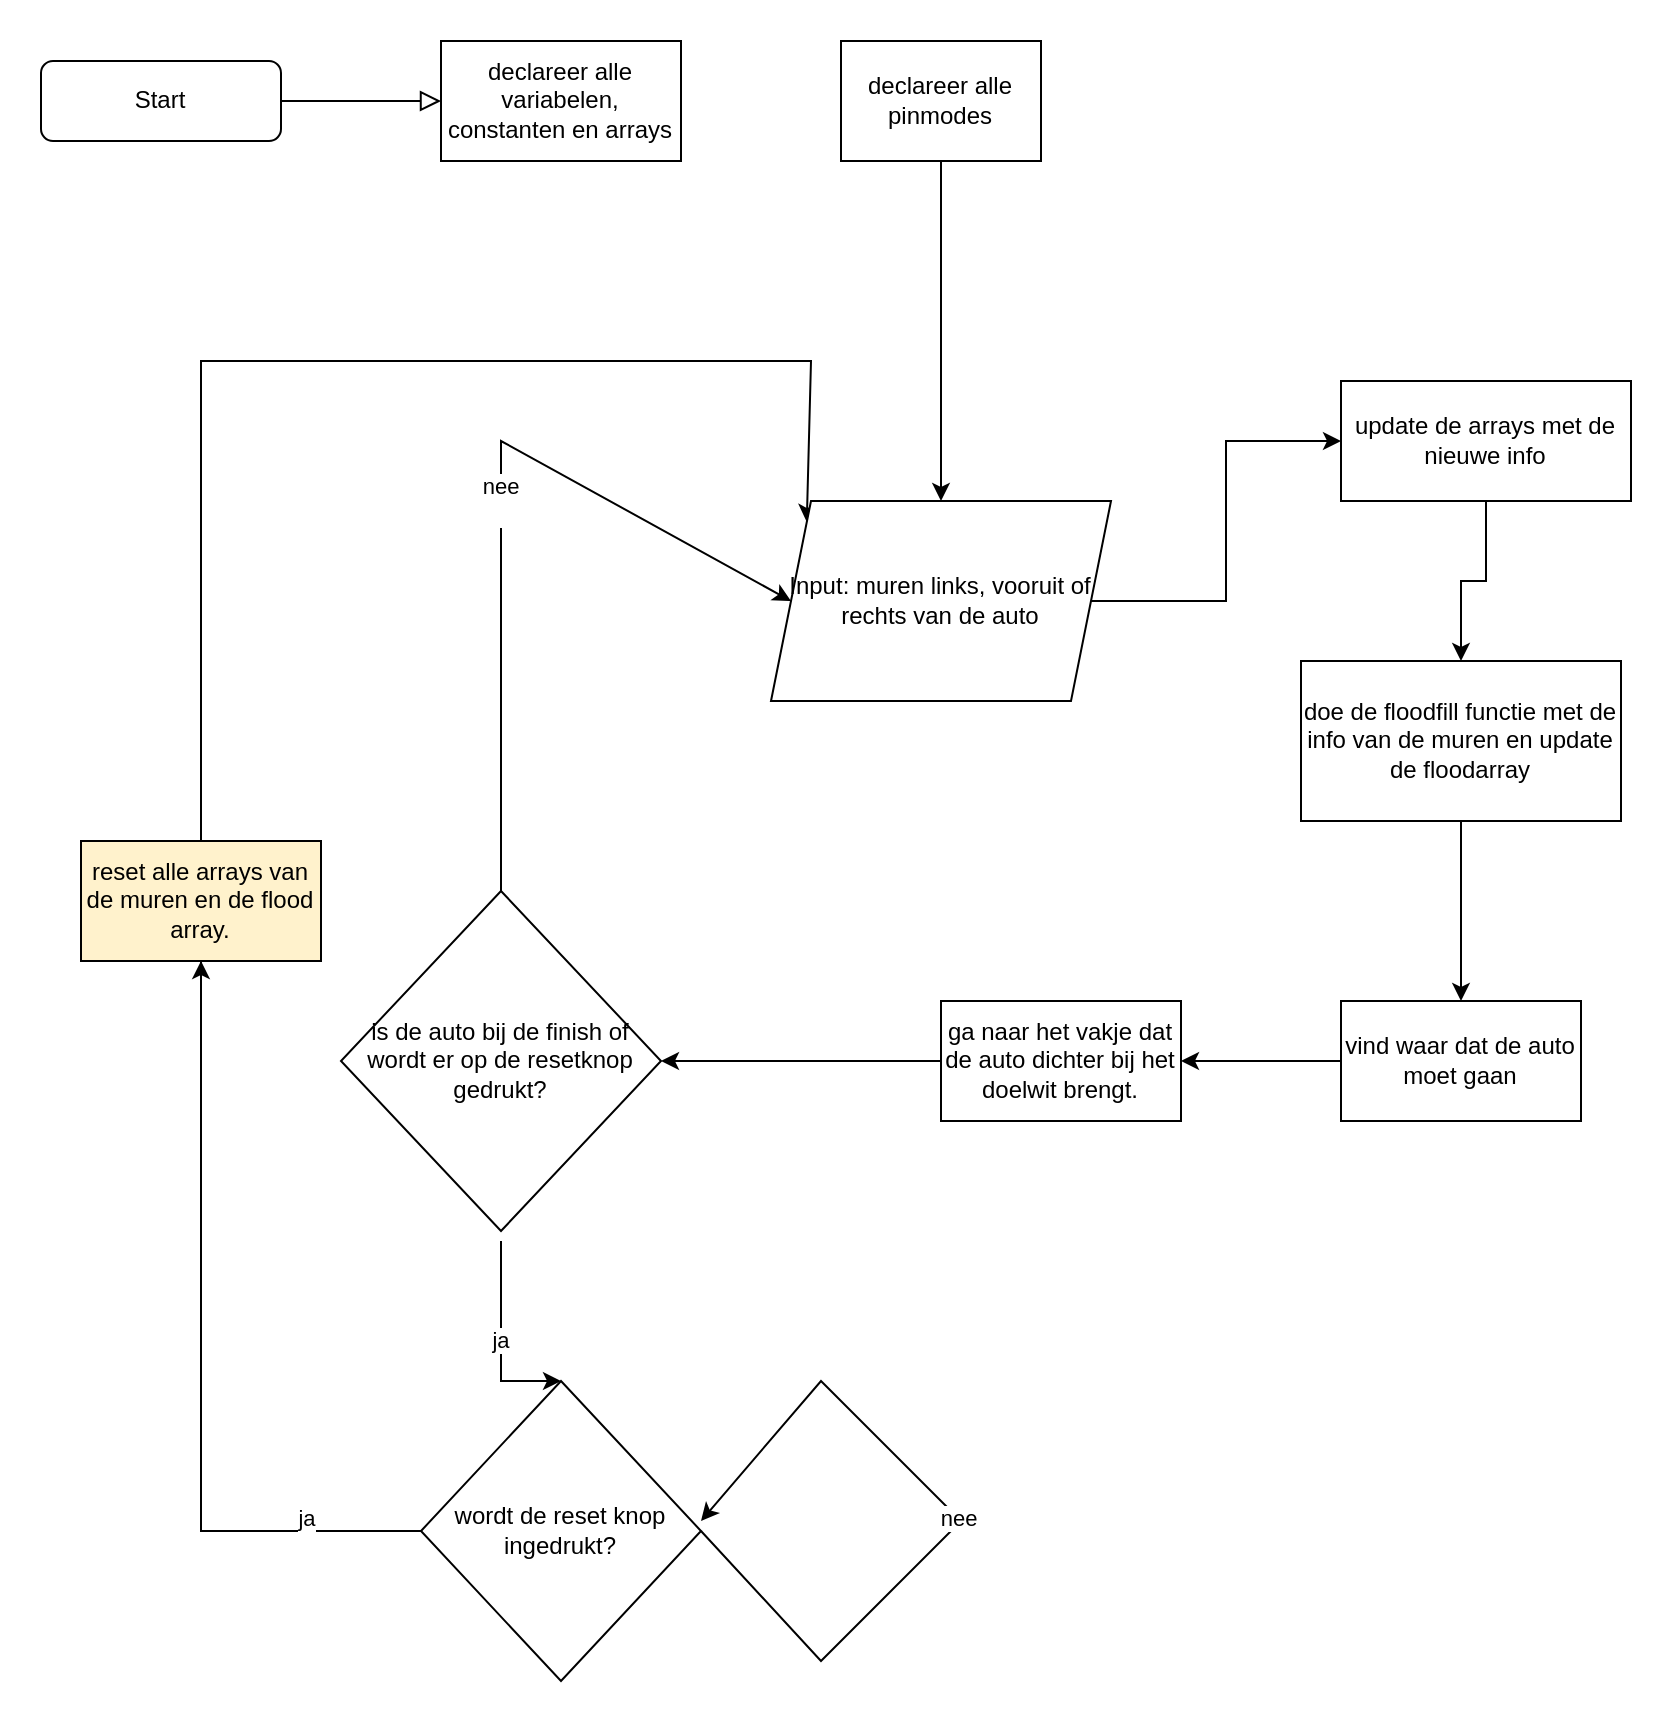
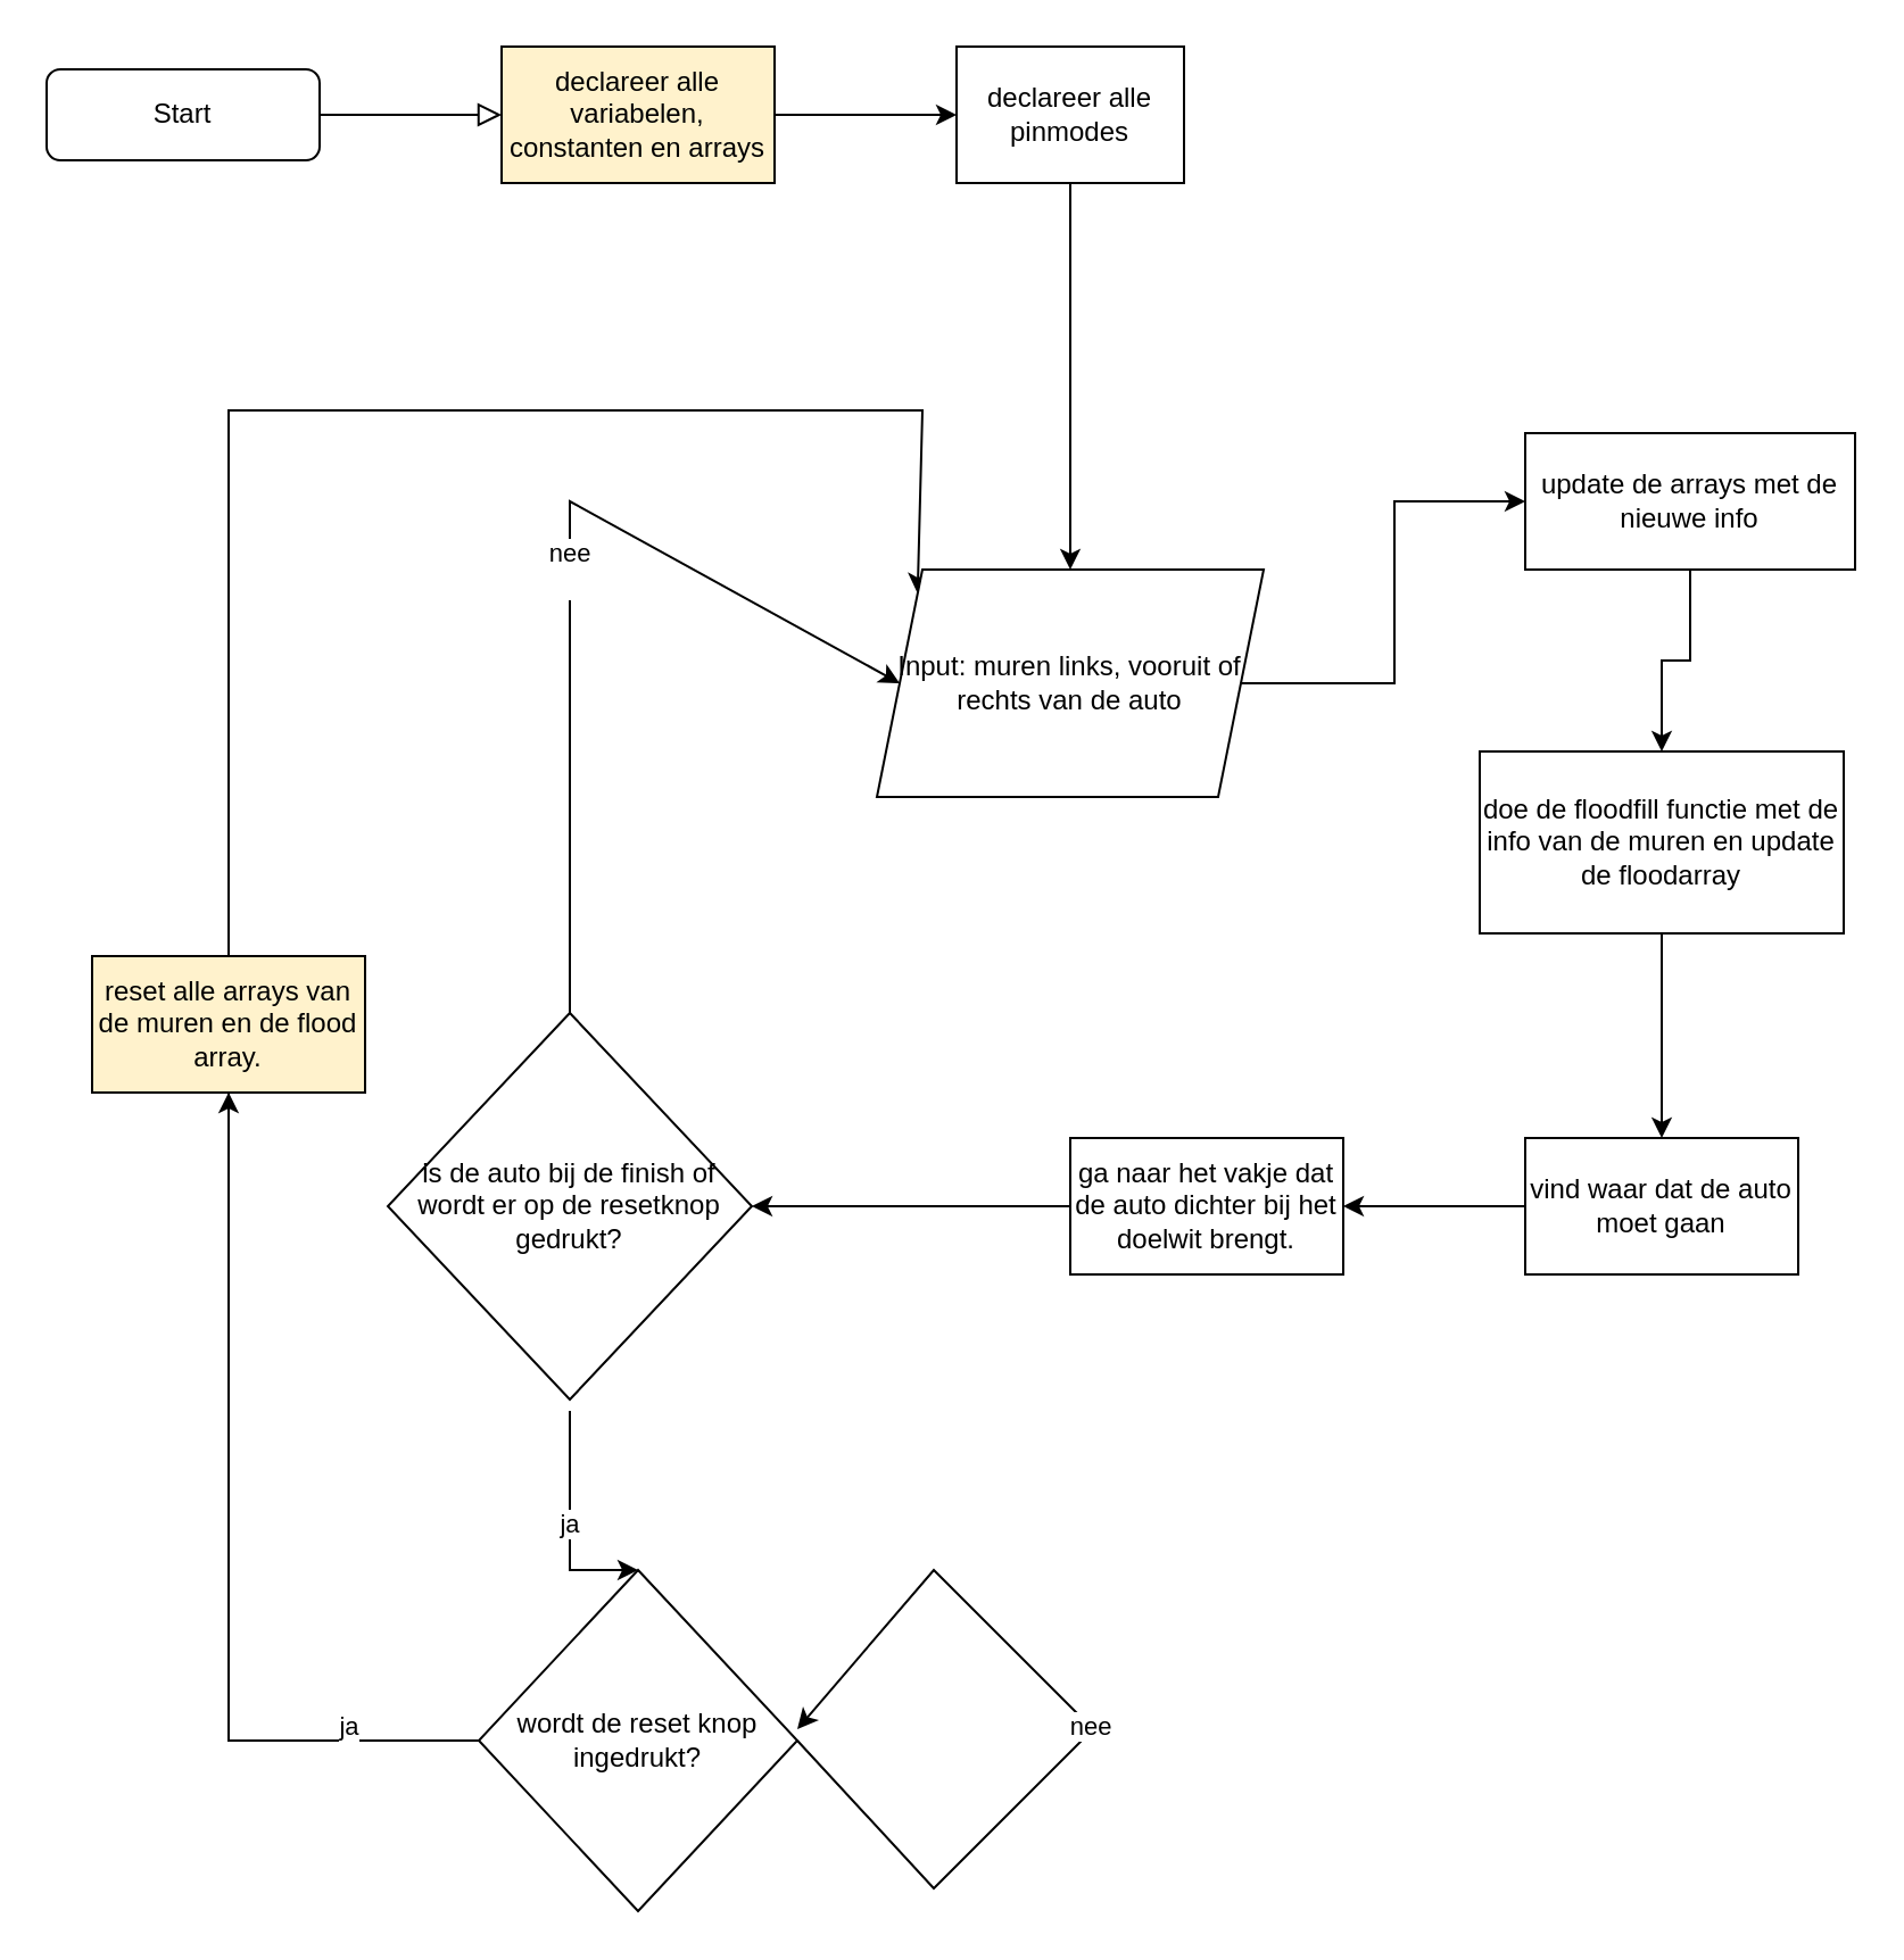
- <mxCell id="5" value="declareer alle variabelen, constanten en arrays" style="rounded=0;whiteSpace=wrap;html=1;" parent="1" vertex="1"><mxGeometry x="220" y="20" width="120" height="60" as="geometry" /></mxCell>
+ <mxCell id="5" value="declareer alle variabelen, constanten en arrays" style="rounded=0;whiteSpace=wrap;html=1;fillColor=#fff2cc;" parent="1" vertex="1"><mxGeometry x="220" y="20" width="120" height="60" as="geometry" /></mxCell>
+ <mxCell id="4" value="" style="edgeStyle=orthogonalEdgeStyle;rounded=0;orthogonalLoop=1;jettySize=auto;html=1;" parent="1" source="5" target="7" edge="1"><mxGeometry relative="1" as="geometry" /></mxCell>
